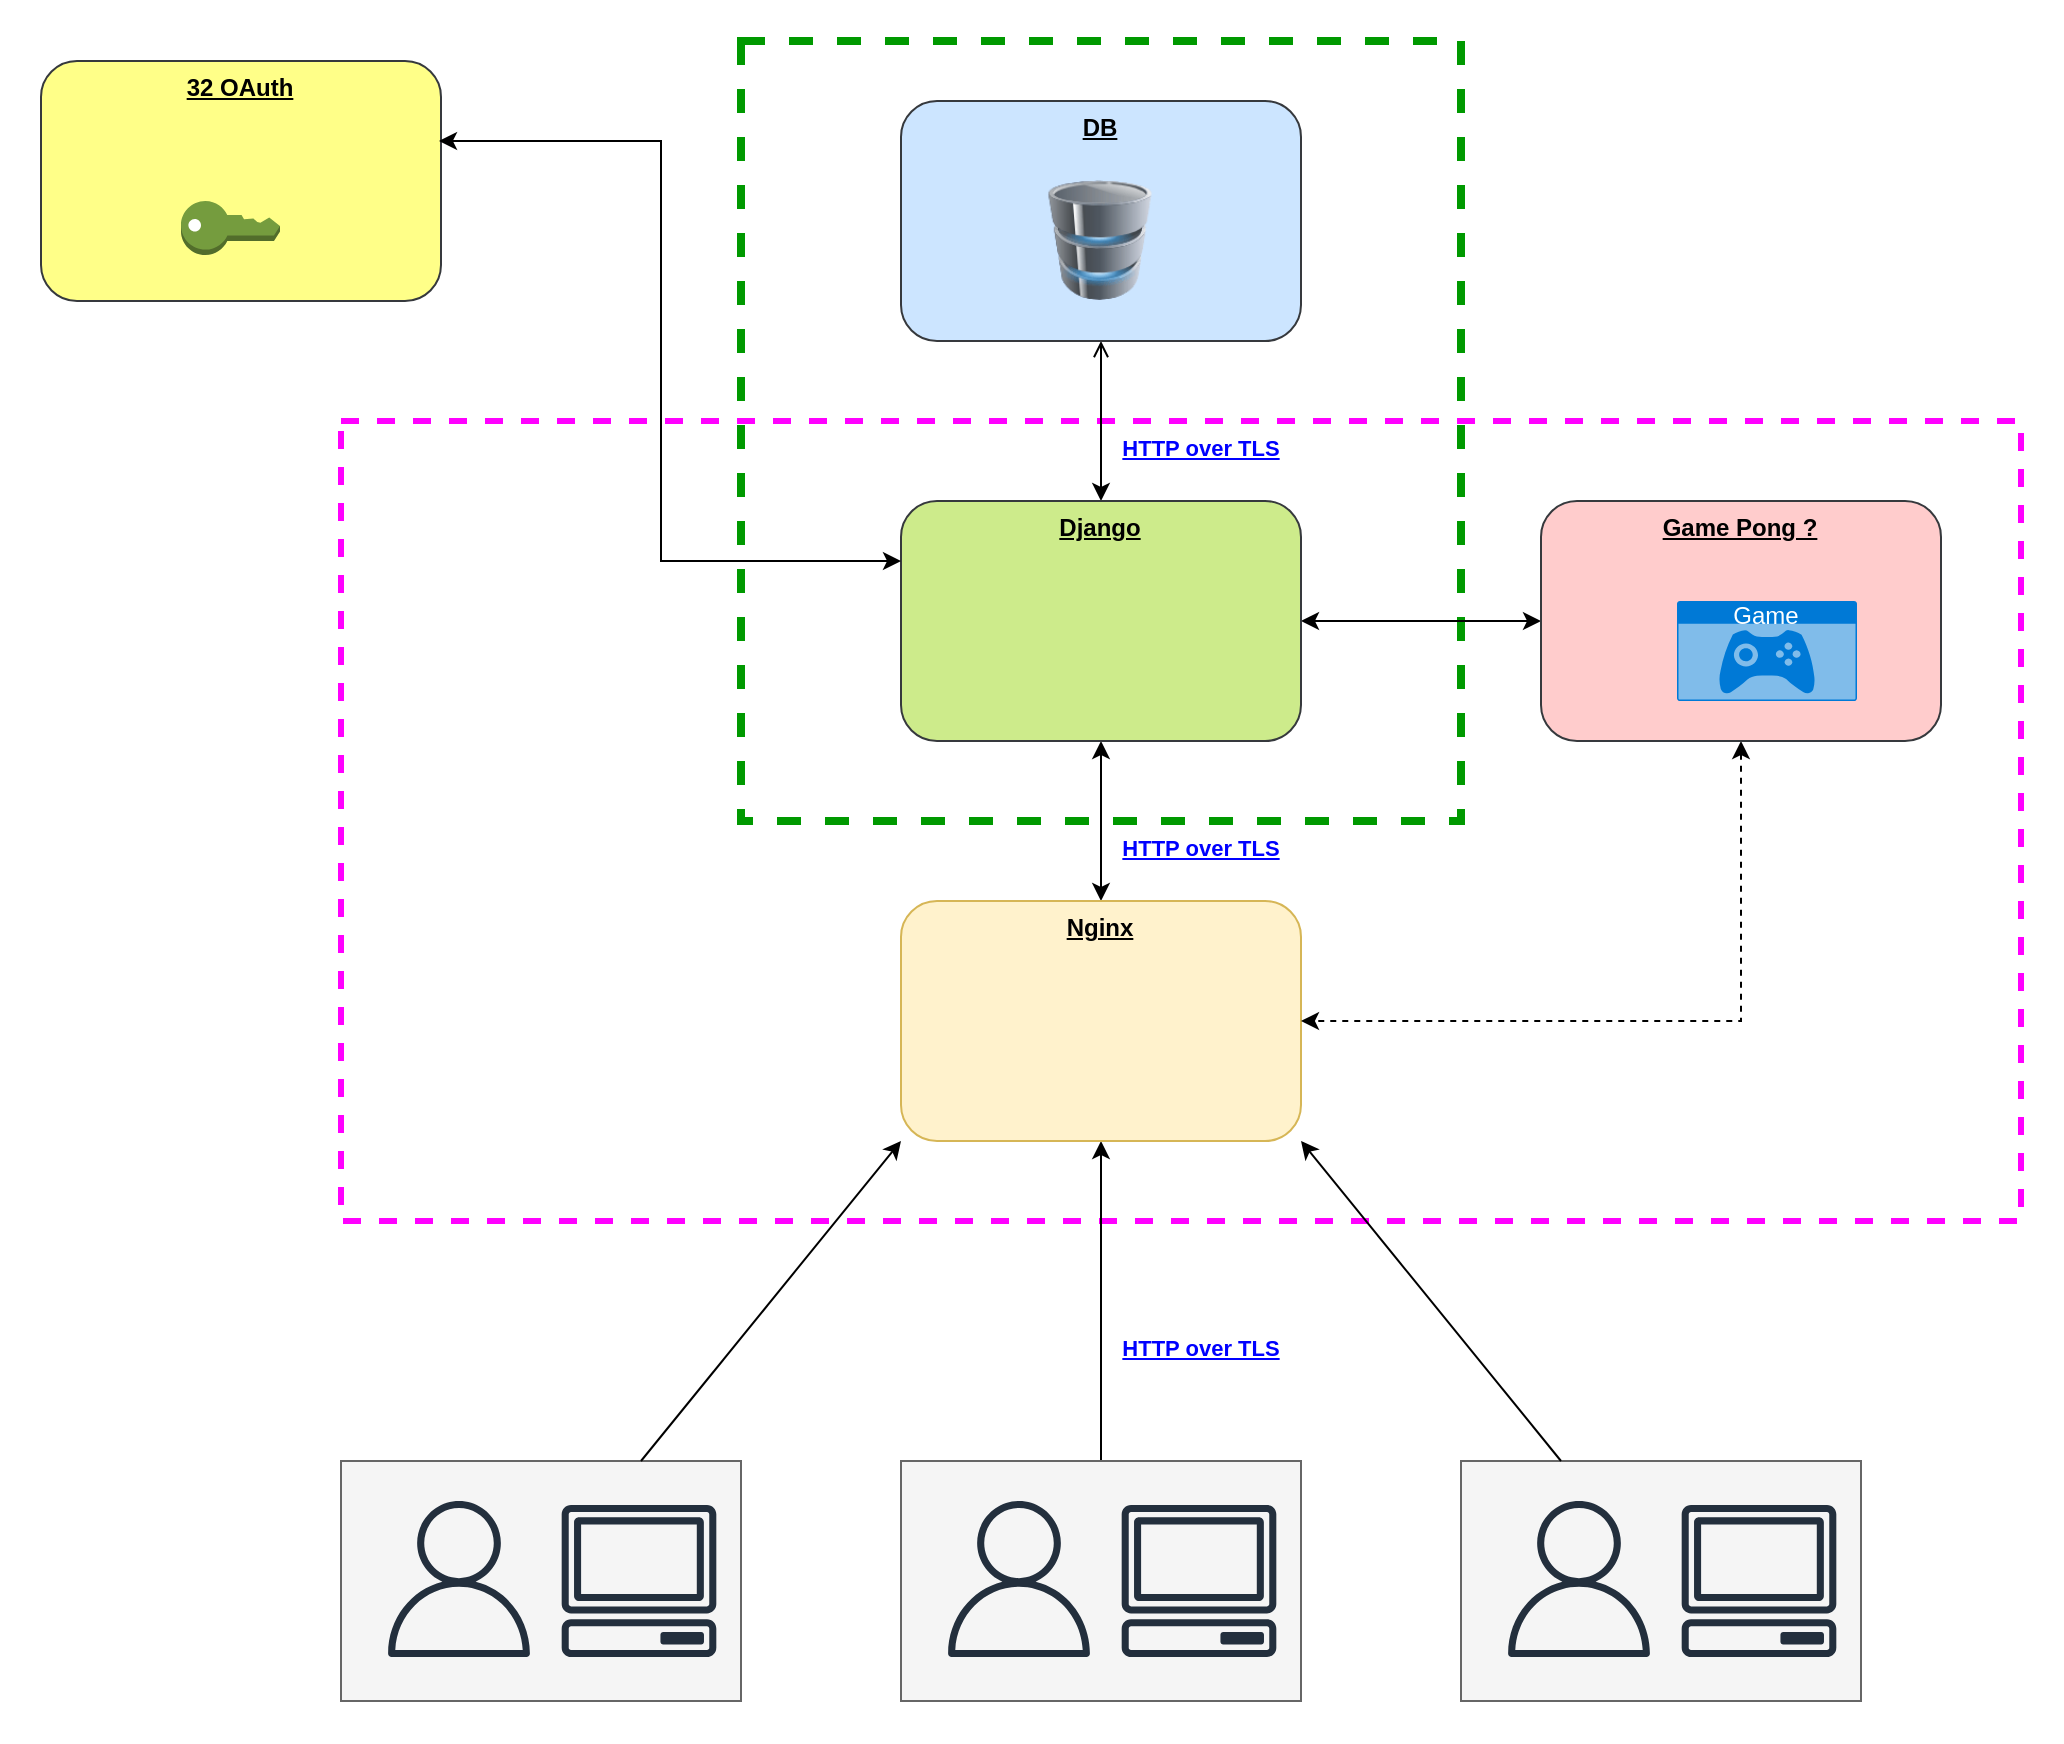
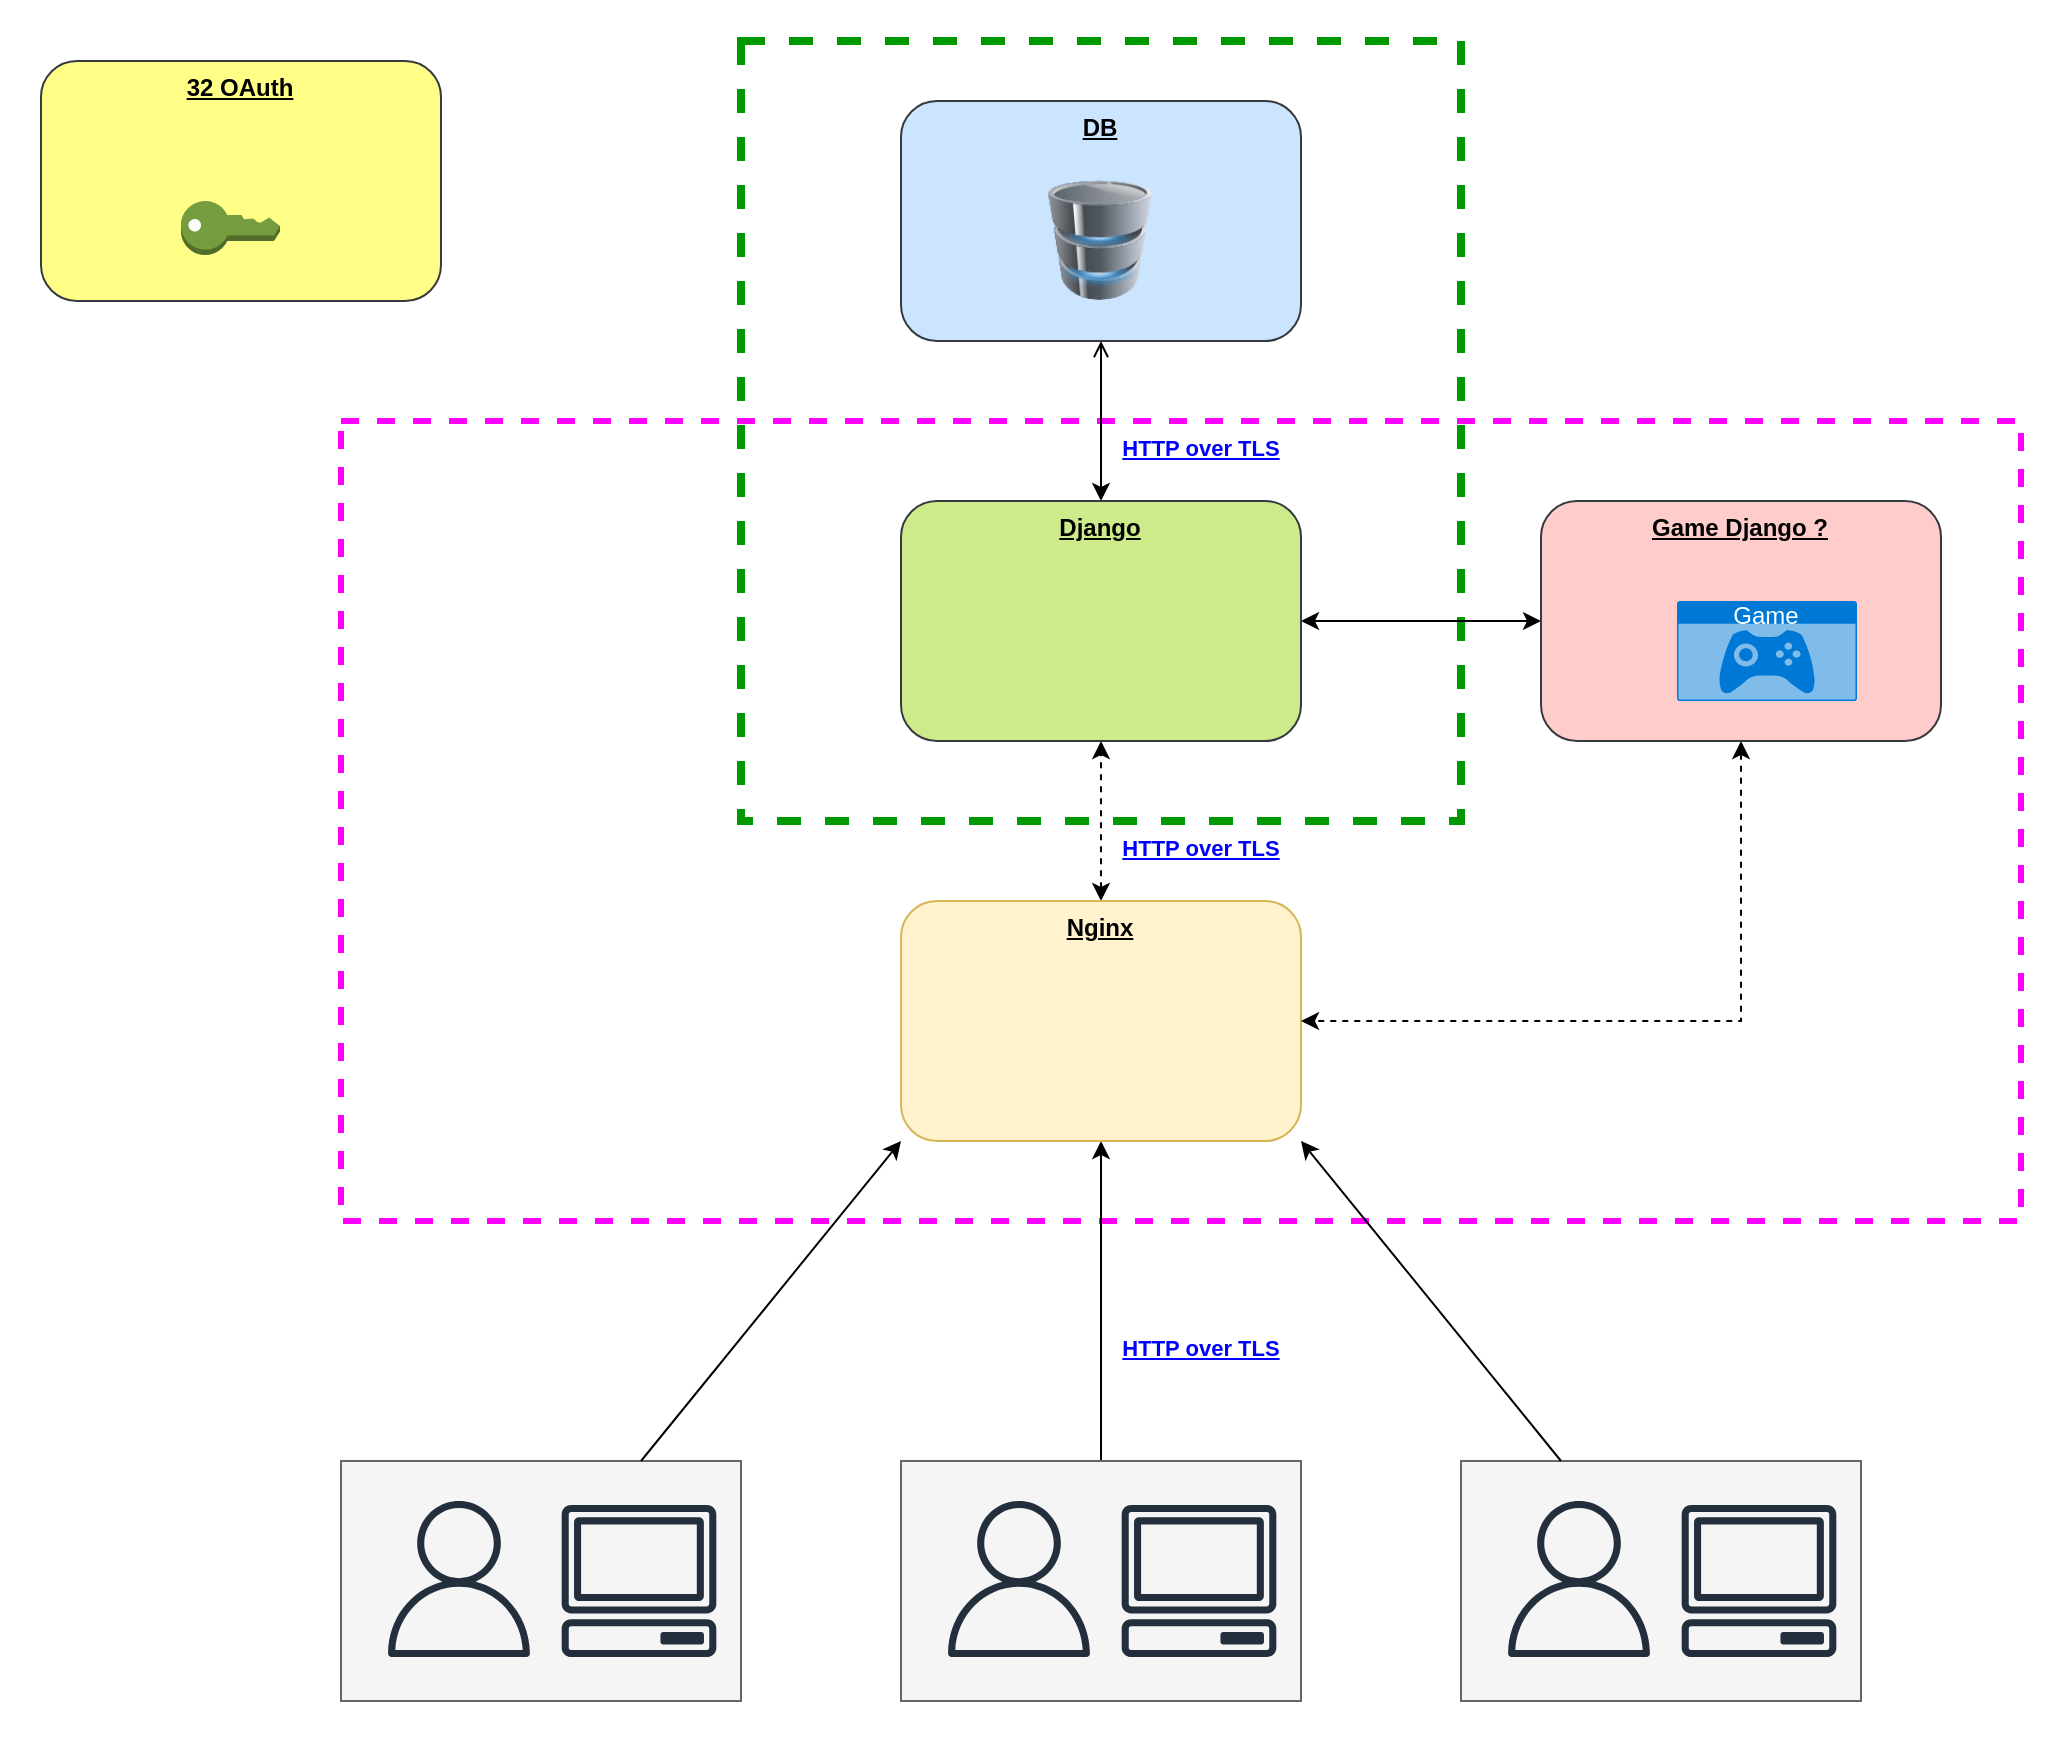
- <mxCell id="28" style="edgeStyle=orthogonalEdgeStyle;rounded=0;orthogonalLoop=1;jettySize=auto;html=1;exitX=0;exitY=0.25;exitDx=0;exitDy=0;entryX=0.995;entryY=0.333;entryDx=0;entryDy=0;entryPerimeter=0;startArrow=classic;startFill=1;" parent="1" source="13" target="26" edge="1"><mxGeometry relative="1" as="geometry"><Array as="points"><mxPoint x="330" y="280" /><mxPoint x="330" y="70" /></Array></mxGeometry></mxCell>
- <mxCell id="24" value="Game Pong ?" style="rounded=1;whiteSpace=wrap;html=1;fillColor=#ffcccc;strokeColor=#36393d;verticalAlign=top;fontStyle=5" parent="1" vertex="1"><mxGeometry x="770" y="250" width="200" height="120" as="geometry" /></mxCell>
+ <mxCell id="24" value="Game Django ?" style="rounded=1;whiteSpace=wrap;html=1;fillColor=#ffcccc;strokeColor=#36393d;verticalAlign=top;fontStyle=5" parent="1" vertex="1"><mxGeometry x="770" y="250" width="200" height="120" as="geometry" /></mxCell>
- <mxCell id="7" style="edgeStyle=orthogonalEdgeStyle;rounded=0;orthogonalLoop=1;jettySize=auto;html=1;exitX=0.5;exitY=0;exitDx=0;exitDy=0;entryX=0.5;entryY=1;entryDx=0;entryDy=0;startArrow=classic;startFill=1;" parent="1" source="8" target="13" edge="1"><mxGeometry relative="1" as="geometry" /></mxCell>
+ <mxCell id="7" style="edgeStyle=orthogonalEdgeStyle;rounded=0;orthogonalLoop=1;jettySize=auto;html=1;exitX=0.5;exitY=0;exitDx=0;exitDy=0;entryX=0.5;entryY=1;entryDx=0;entryDy=0;startArrow=classic;startFill=1;dashed=1;" parent="1" source="8" target="13" edge="1"><mxGeometry relative="1" as="geometry" /></mxCell>
